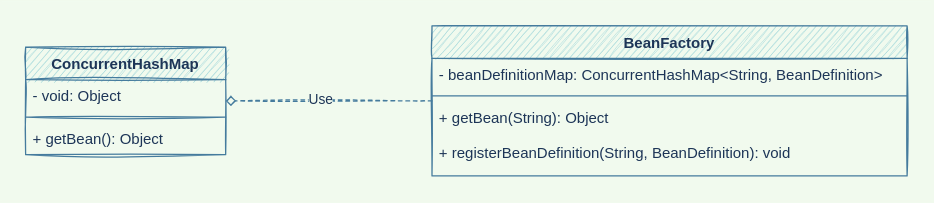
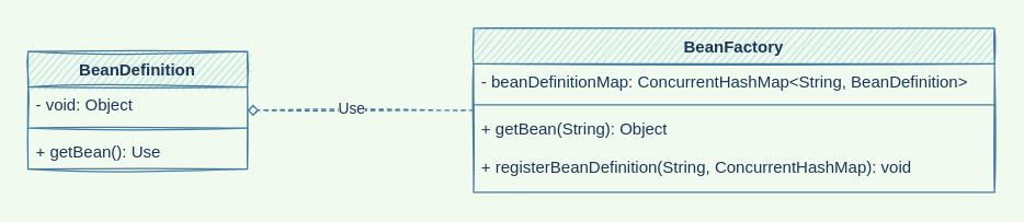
- <mxCell id="2" value="ConcurrentHashMap" style="swimlane;fontStyle=1;align=center;verticalAlign=top;childLayout=stackLayout;horizontal=1;startSize=26;horizontalStack=0;resizeParent=1;resizeParentMax=0;resizeLast=0;collapsible=1;marginBottom=0;rounded=0;sketch=1;fillColor=#A8DADC;strokeColor=#457B9D;fontColor=#1D3557;" vertex="1" parent="1"><mxGeometry x="20" y="37" width="160" height="86" as="geometry" /></mxCell>
+ <mxCell id="2" value="BeanDefinition" style="swimlane;fontStyle=1;align=center;verticalAlign=top;childLayout=stackLayout;horizontal=1;startSize=26;horizontalStack=0;resizeParent=1;resizeParentMax=0;resizeLast=0;collapsible=1;marginBottom=0;rounded=0;sketch=1;fillColor=#A8DADC;strokeColor=#457B9D;fontColor=#1D3557;" vertex="1" parent="1"><mxGeometry x="20" y="37" width="160" height="86" as="geometry" /></mxCell>
- <mxCell id="11" value="+ getBean(String): Object&#10;&#10;+ registerBeanDefinition(String, BeanDefinition): void" style="text;strokeColor=none;fillColor=none;align=left;verticalAlign=top;spacingLeft=4;spacingRight=4;overflow=hidden;rotatable=0;points=[[0,0.5],[1,0.5]];portConstraint=eastwest;rounded=0;sketch=1;fontColor=#1D3557;" vertex="1" parent="8"><mxGeometry y="60" width="380" height="60" as="geometry" /></mxCell>
+ <mxCell id="11" value="+ getBean(String): Object&#10;&#10;+ registerBeanDefinition(String, ConcurrentHashMap): void" style="text;strokeColor=none;fillColor=none;align=left;verticalAlign=top;spacingLeft=4;spacingRight=4;overflow=hidden;rotatable=0;points=[[0,0.5],[1,0.5]];portConstraint=eastwest;rounded=0;sketch=1;fontColor=#1D3557;" vertex="1" parent="8"><mxGeometry y="60" width="380" height="60" as="geometry" /></mxCell>
- <mxCell id="5" value="+ getBean(): Object" style="text;strokeColor=none;fillColor=none;align=left;verticalAlign=top;spacingLeft=4;spacingRight=4;overflow=hidden;rotatable=0;points=[[0,0.5],[1,0.5]];portConstraint=eastwest;rounded=0;sketch=1;fontColor=#1D3557;" vertex="1" parent="2"><mxGeometry y="60" width="160" height="26" as="geometry" /></mxCell>
+ <mxCell id="5" value="+ getBean(): Use" style="text;strokeColor=none;fillColor=none;align=left;verticalAlign=top;spacingLeft=4;spacingRight=4;overflow=hidden;rotatable=0;points=[[0,0.5],[1,0.5]];portConstraint=eastwest;rounded=0;sketch=1;fontColor=#1D3557;" vertex="1" parent="2"><mxGeometry y="60" width="160" height="26" as="geometry" /></mxCell>
